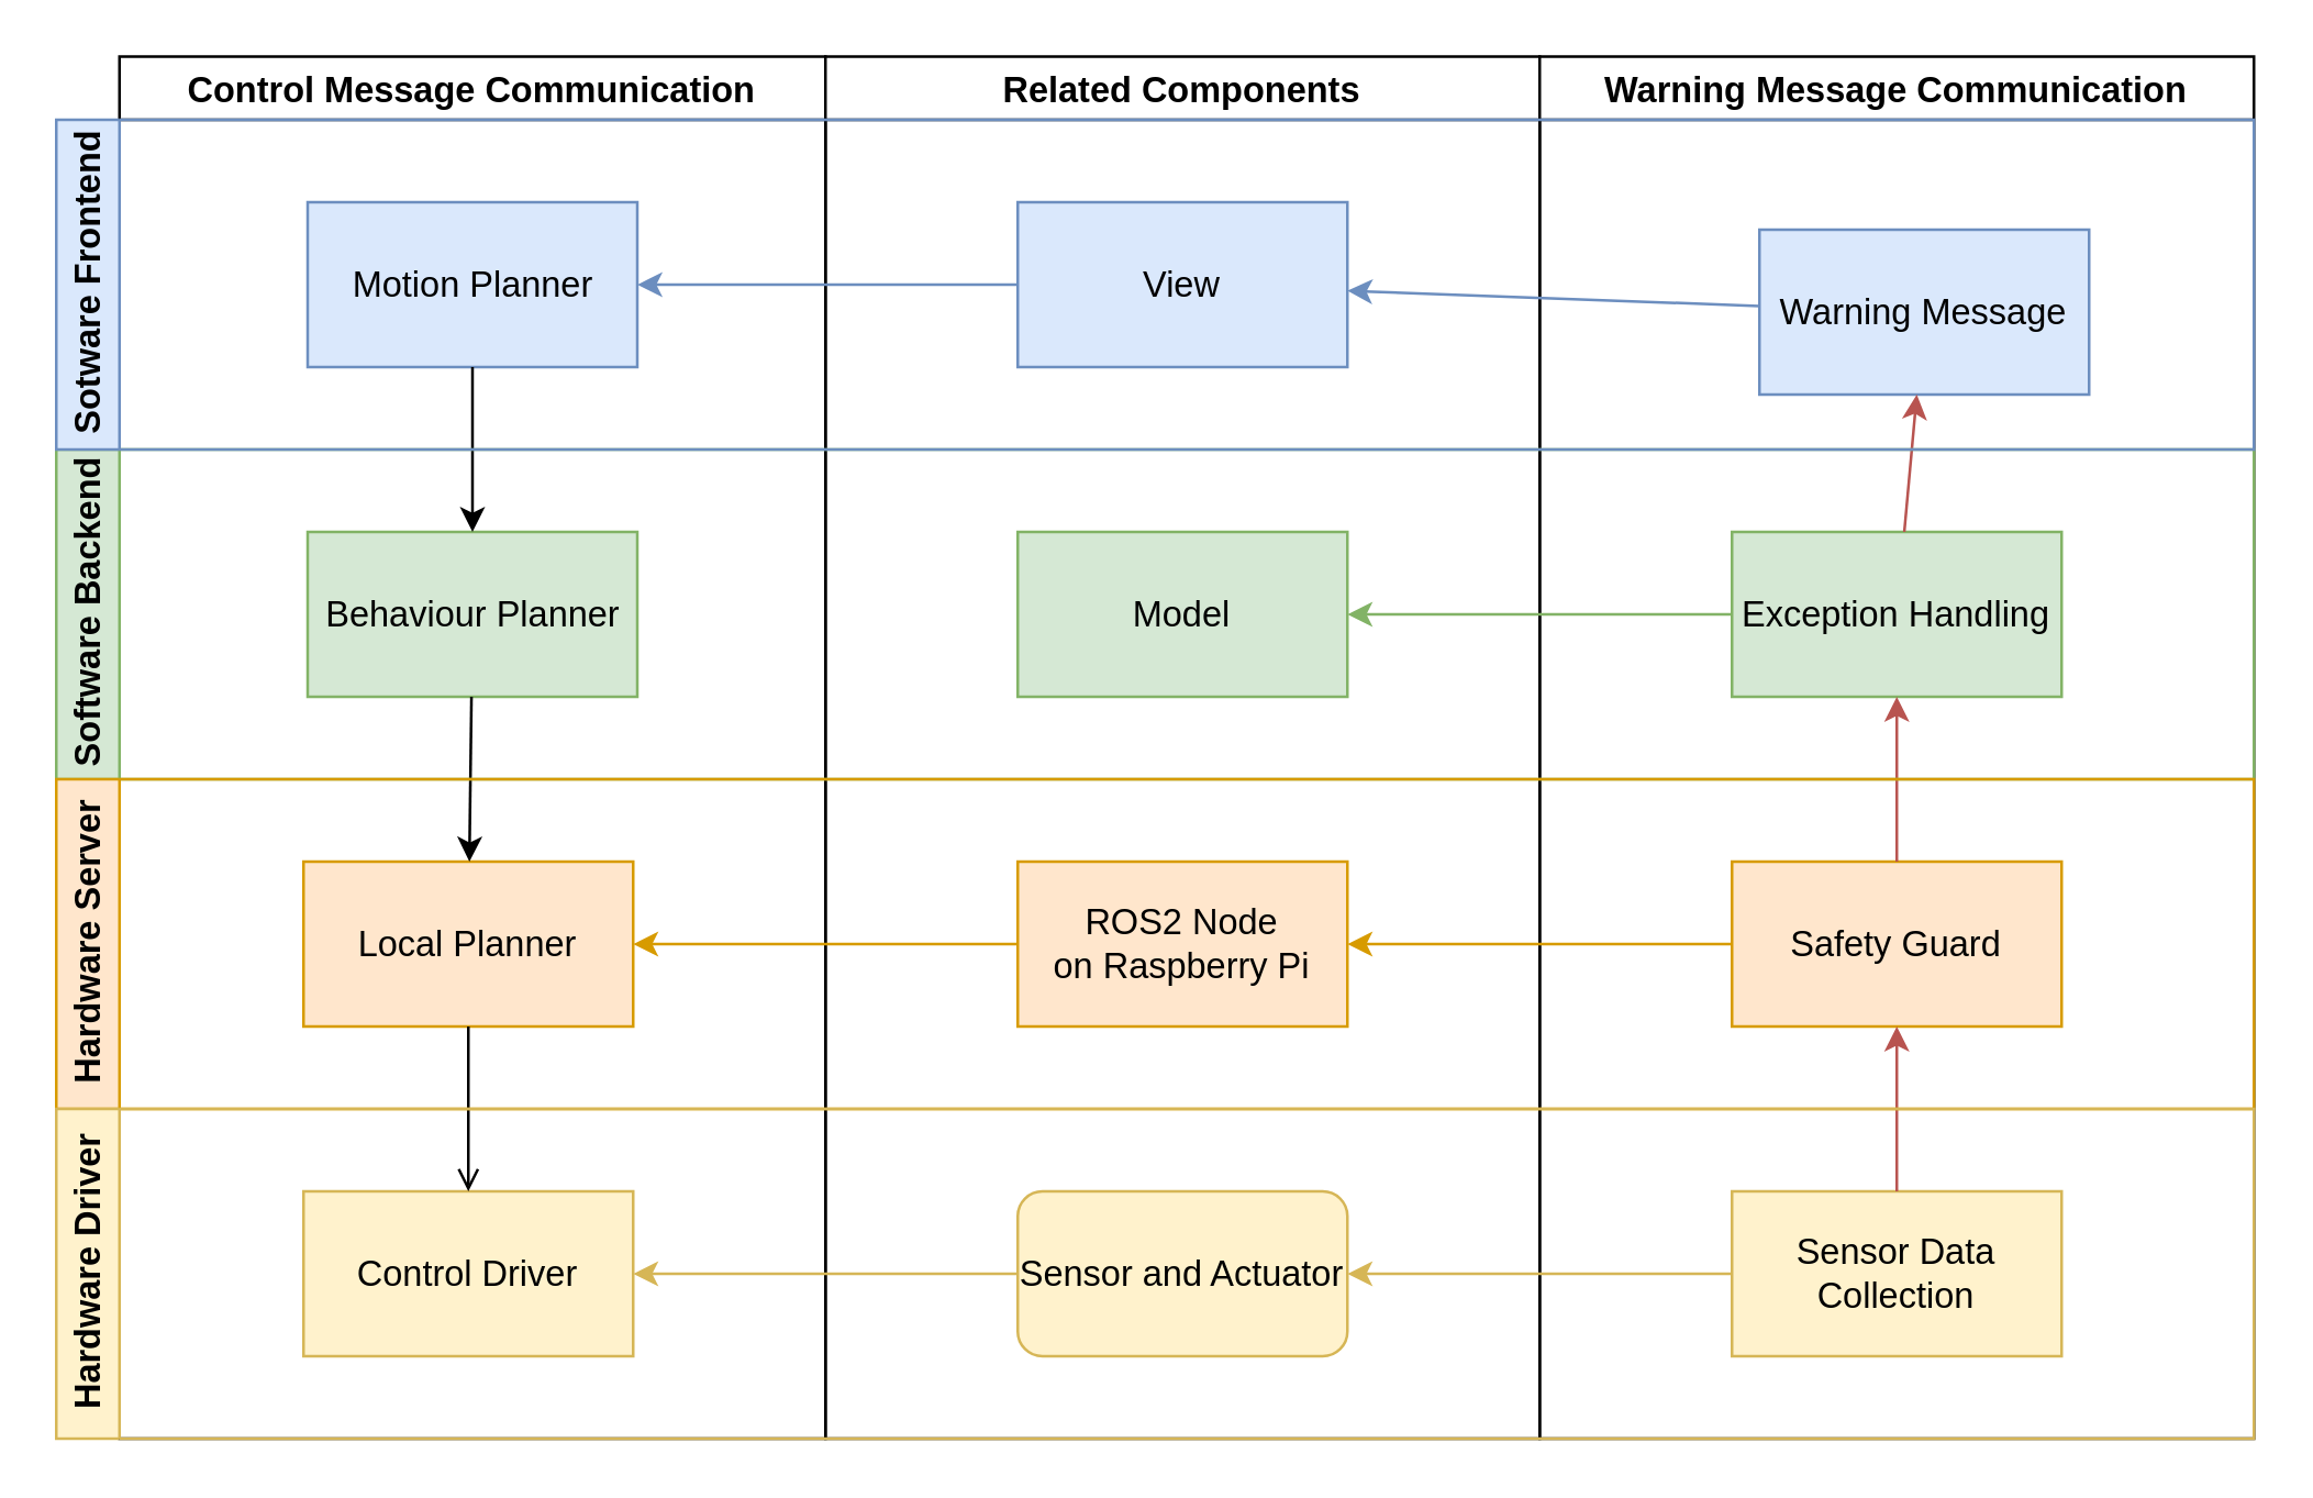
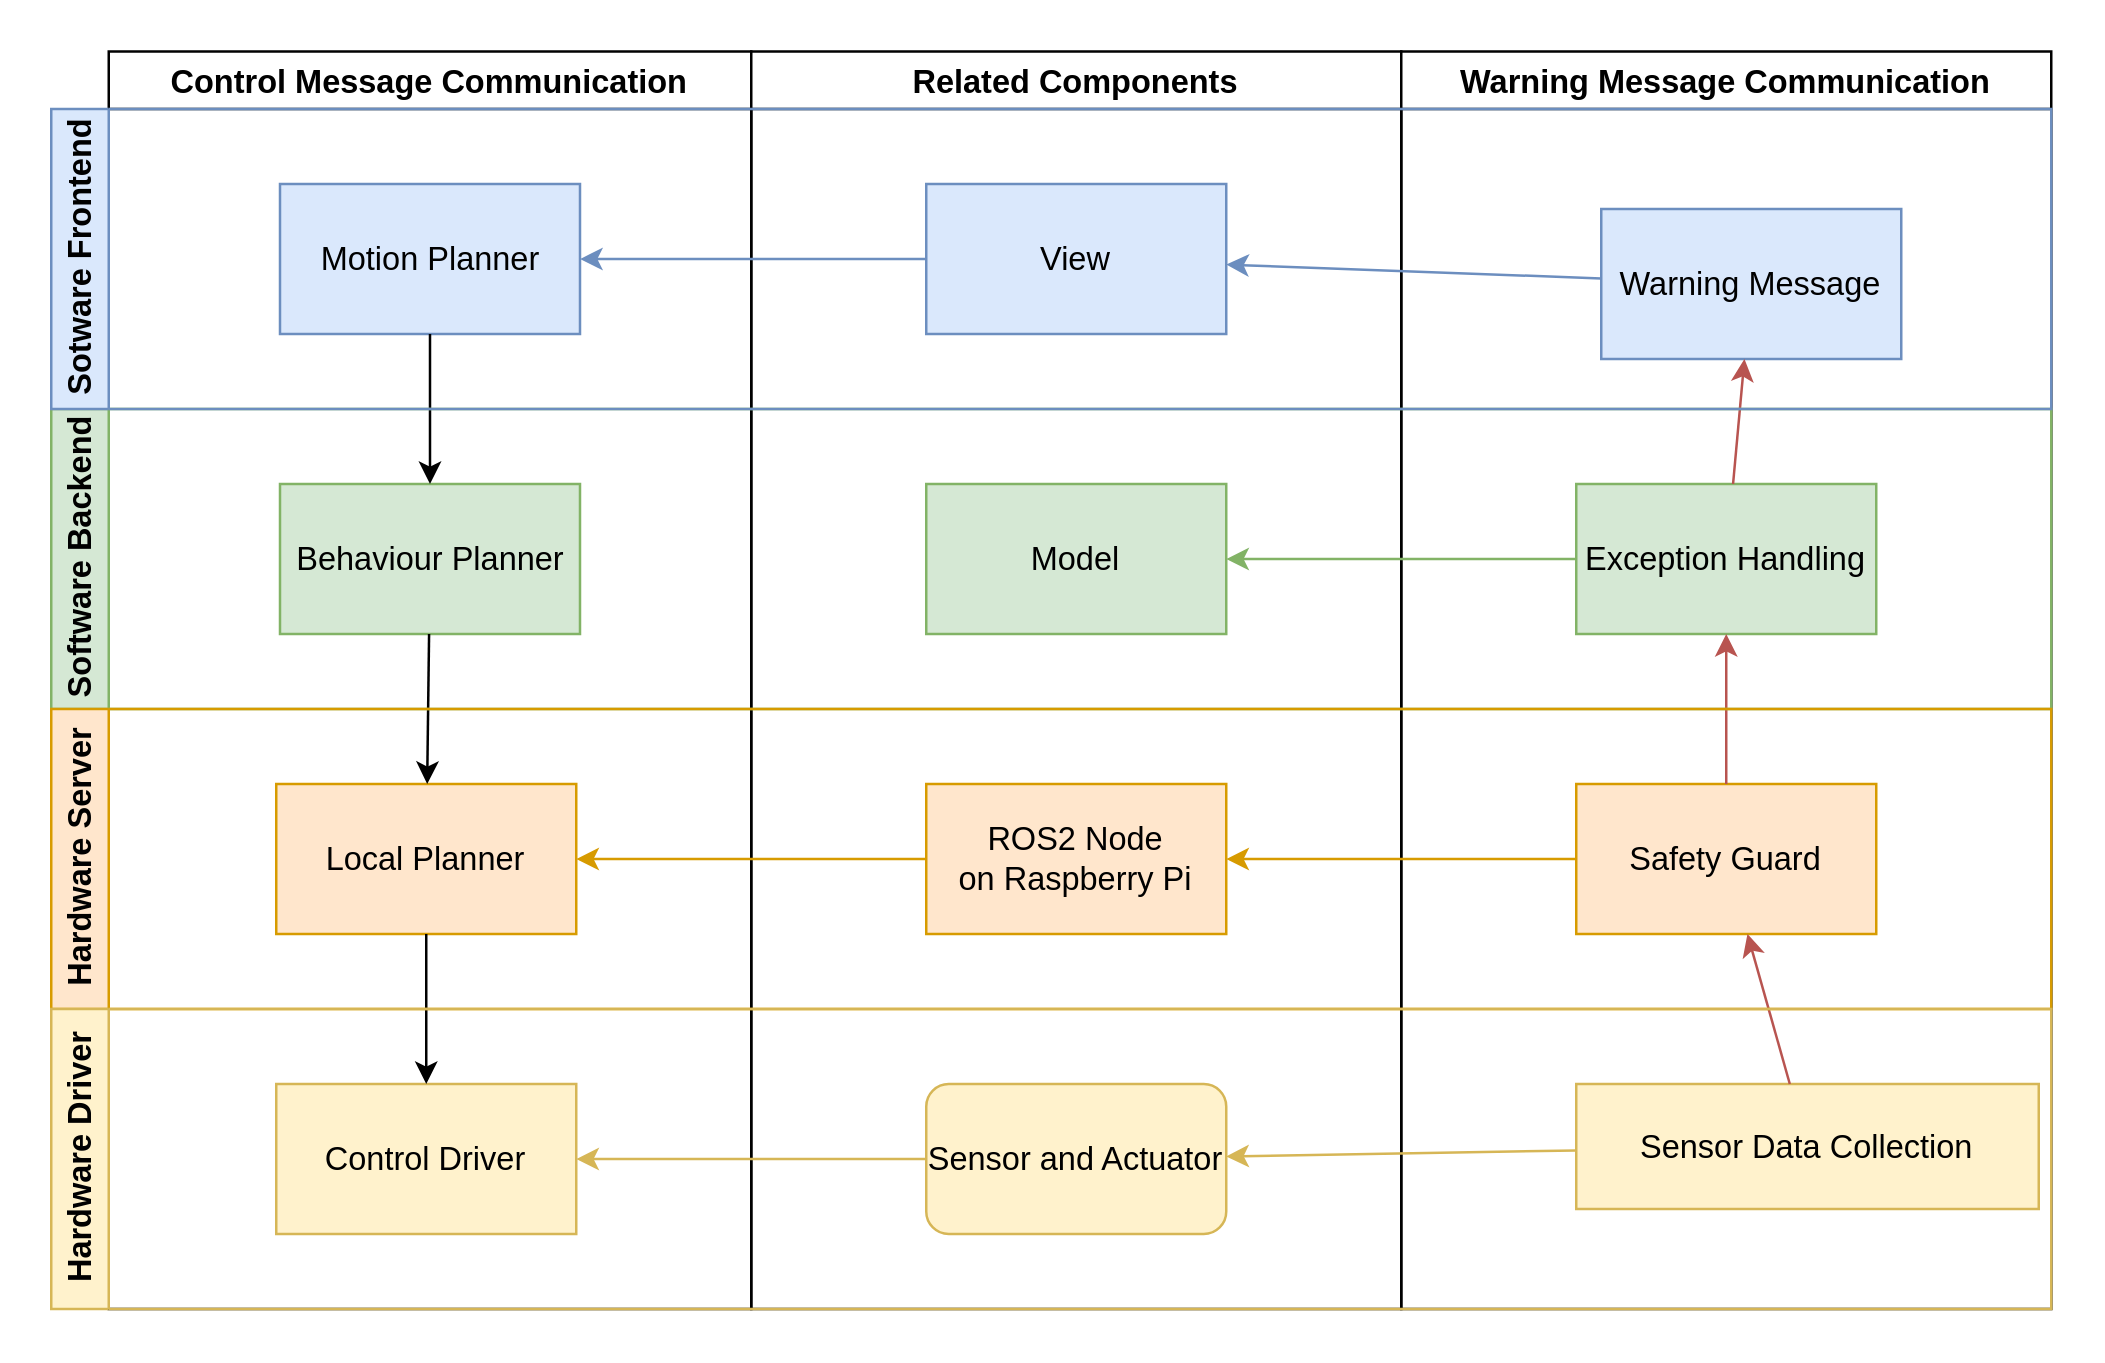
- <mxCell id="9" value="" style="endArrow=open;html=1;rounded=0;fontSize=13;" parent="2" source="6" target="8" edge="1"><mxGeometry width="50" height="50" relative="1" as="geometry"><mxPoint x="307" y="173" as="sourcePoint" /><mxPoint x="357" y="123" as="targetPoint" /></mxGeometry></mxCell>
+ <mxCell id="9" value="" style="endArrow=classic;html=1;rounded=0;fontSize=13;" parent="2" source="6" target="8" edge="1"><mxGeometry width="50" height="50" relative="1" as="geometry"><mxPoint x="307" y="173" as="sourcePoint" /><mxPoint x="357" y="123" as="targetPoint" /></mxGeometry></mxCell>
- <mxCell id="19" value="Sensor Data Collection" style="rounded=0;whiteSpace=wrap;html=1;fillColor=#fff2cc;strokeColor=#d6b656;fontSize=13;" parent="15" vertex="1"><mxGeometry x="70" y="413" width="120" height="60" as="geometry" /></mxCell>
+ <mxCell id="19" value="Sensor Data Collection" style="rounded=0;whiteSpace=wrap;html=1;fillColor=#fff2cc;strokeColor=#d6b656;fontSize=13;" parent="15" vertex="1"><mxGeometry x="70" y="413" width="185" height="50" as="geometry" /></mxCell>
